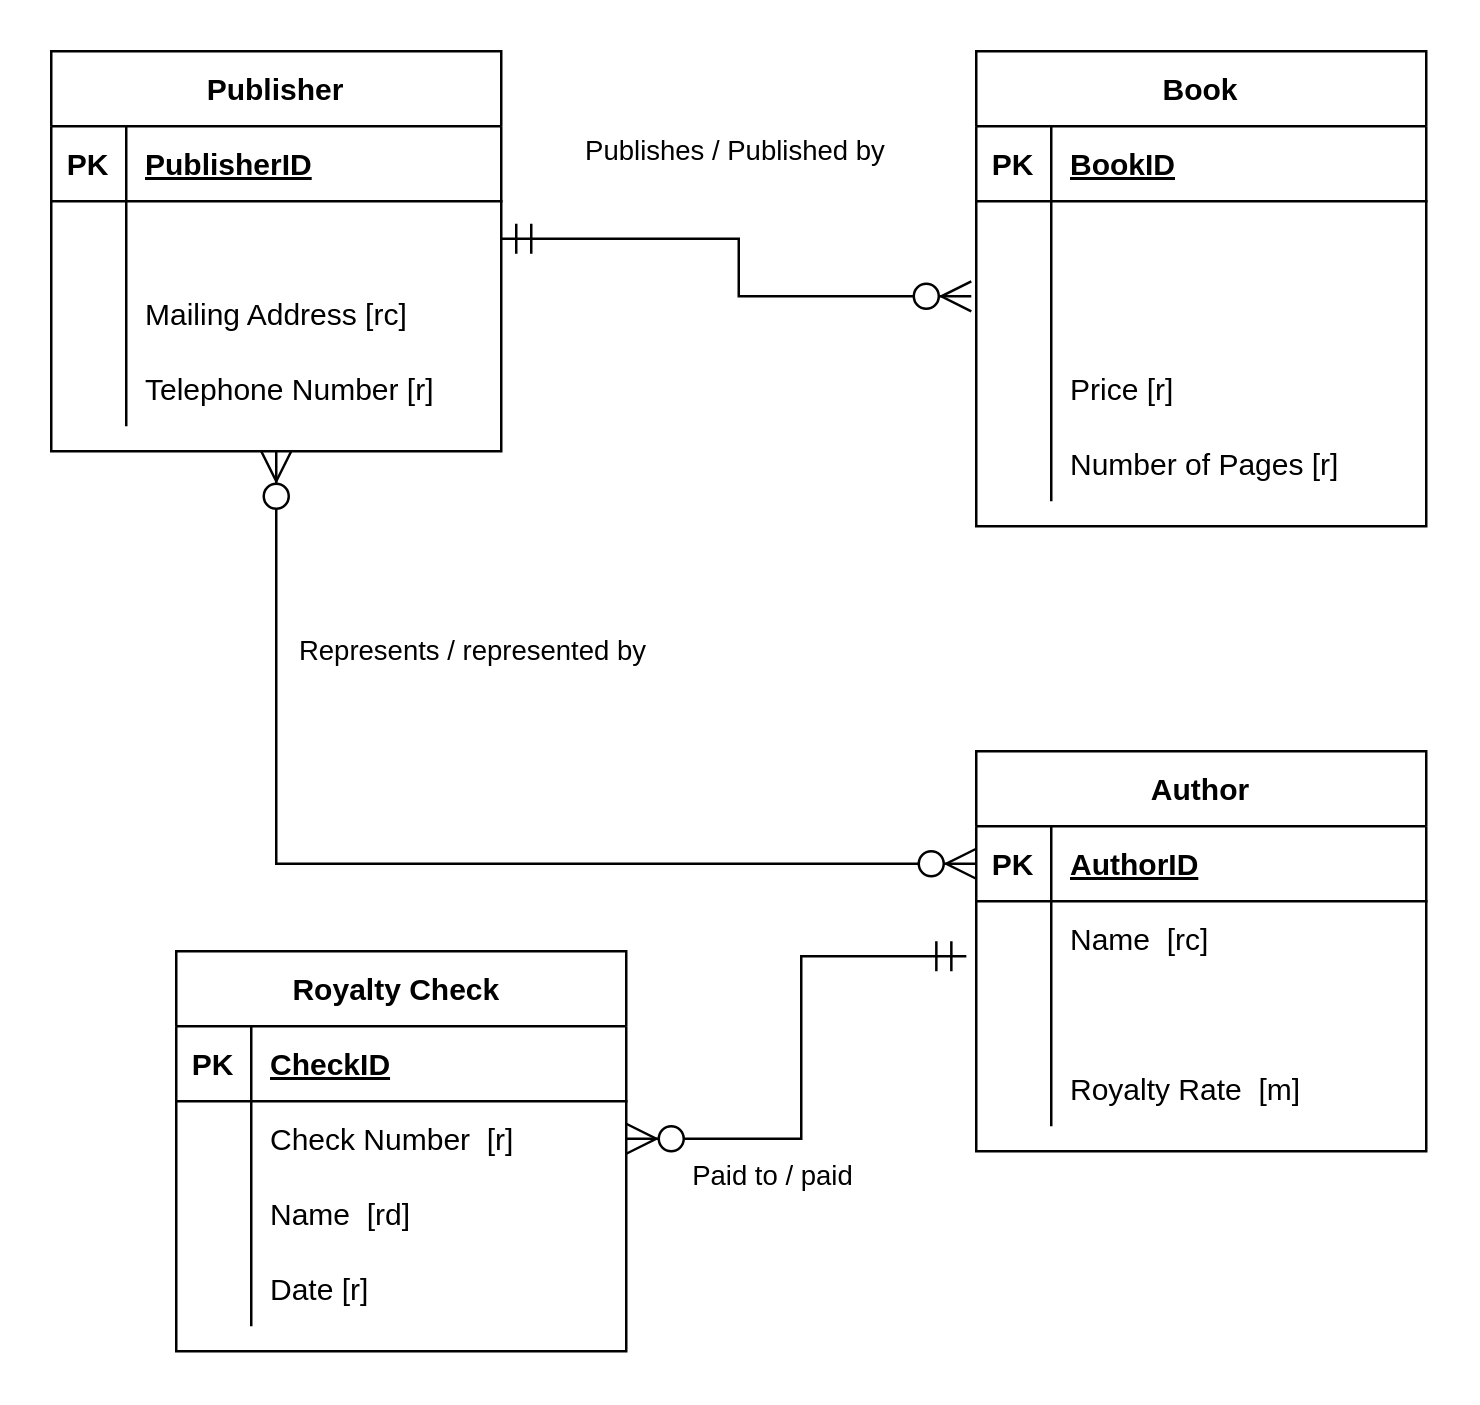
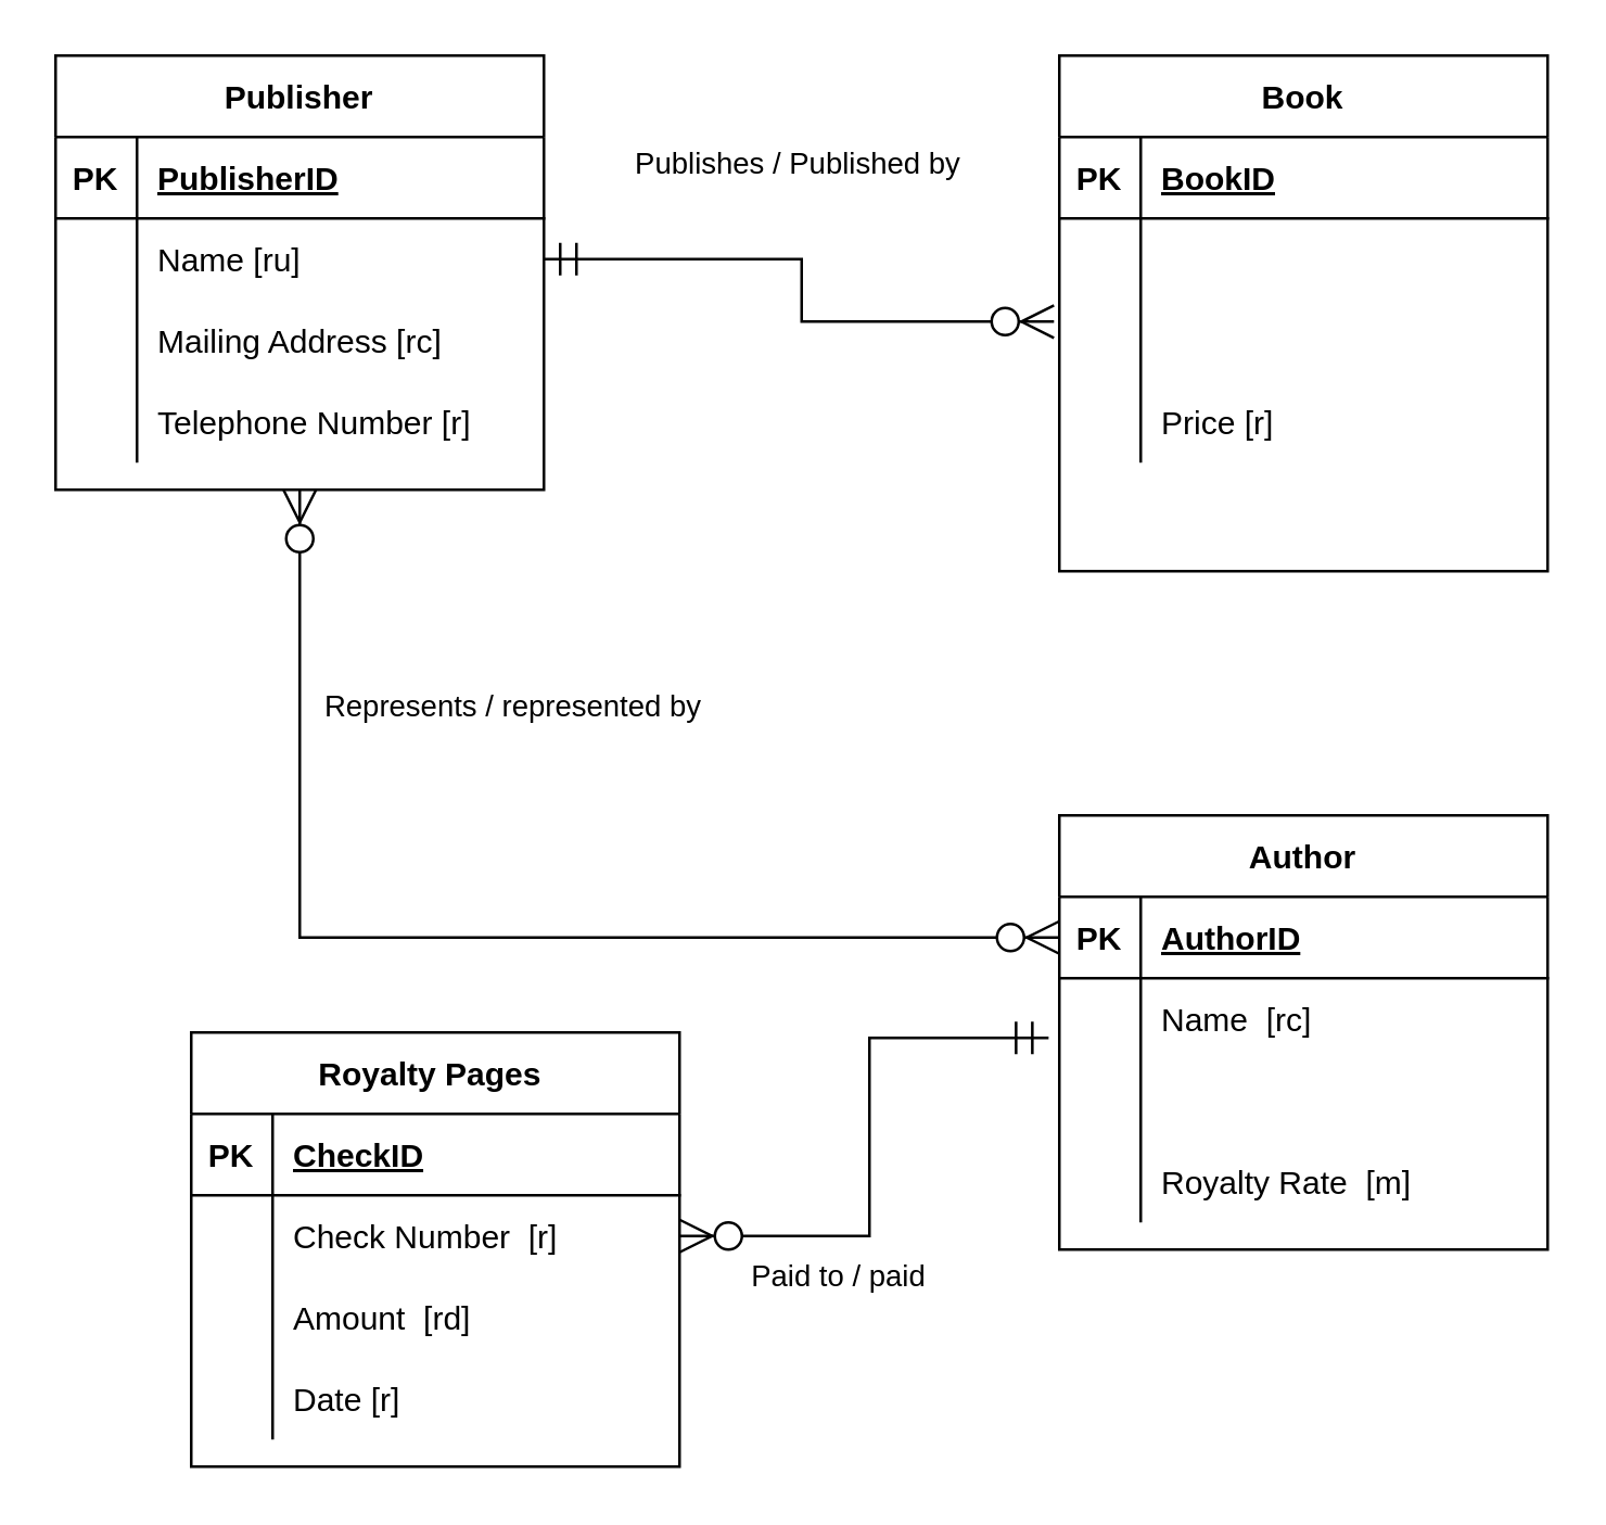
+ <mxCell id="9" value="Name [ru]" style="shape=partialRectangle;connectable=0;fillColor=none;top=0;left=0;bottom=0;right=0;align=left;spacingLeft=6;overflow=hidden;" vertex="1" parent="7"><mxGeometry x="30" width="150" height="30" as="geometry" /></mxCell>
- <mxCell id="29" value="Number of Pages [r]" style="shape=partialRectangle;connectable=0;fillColor=none;top=0;left=0;bottom=0;right=0;align=left;spacingLeft=6;overflow=hidden;" vertex="1" parent="27"><mxGeometry x="30" width="150" height="30" as="geometry" /></mxCell>
- <mxCell id="30" value="Royalty Check " style="shape=table;startSize=30;container=1;collapsible=1;childLayout=tableLayout;fixedRows=1;rowLines=0;fontStyle=1;align=center;resizeLast=1;" vertex="1" parent="1"><mxGeometry x="70" y="380" width="180" height="160" as="geometry" /></mxCell>
+ <mxCell id="30" value="Royalty Pages " style="shape=table;startSize=30;container=1;collapsible=1;childLayout=tableLayout;fixedRows=1;rowLines=0;fontStyle=1;align=center;resizeLast=1;" vertex="1" parent="1"><mxGeometry x="70" y="380" width="180" height="160" as="geometry" /></mxCell>
- <mxCell id="39" value="Name  [rd]" style="shape=partialRectangle;connectable=0;fillColor=none;top=0;left=0;bottom=0;right=0;align=left;spacingLeft=6;overflow=hidden;" vertex="1" parent="37"><mxGeometry x="30" width="150" height="30" as="geometry" /></mxCell>
+ <mxCell id="39" value="Amount  [rd]" style="shape=partialRectangle;connectable=0;fillColor=none;top=0;left=0;bottom=0;right=0;align=left;spacingLeft=6;overflow=hidden;" vertex="1" parent="37"><mxGeometry x="30" width="150" height="30" as="geometry" /></mxCell>
